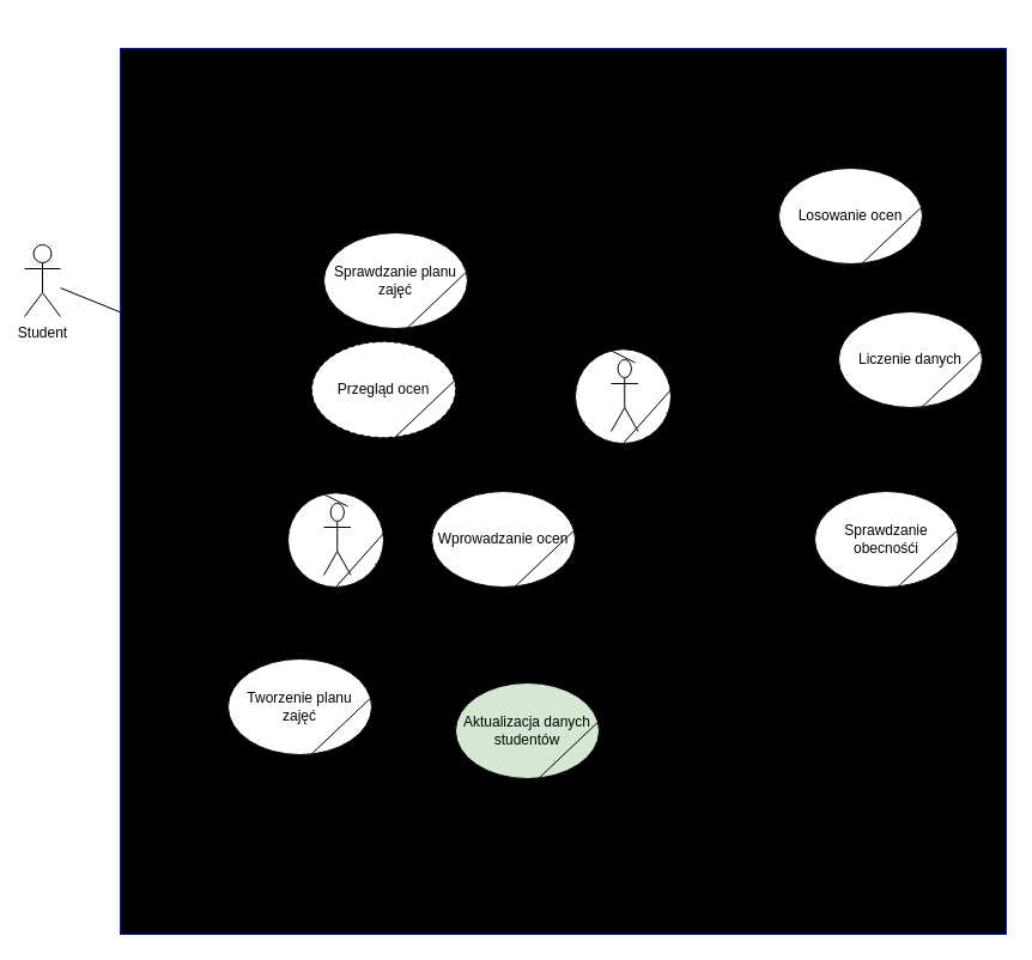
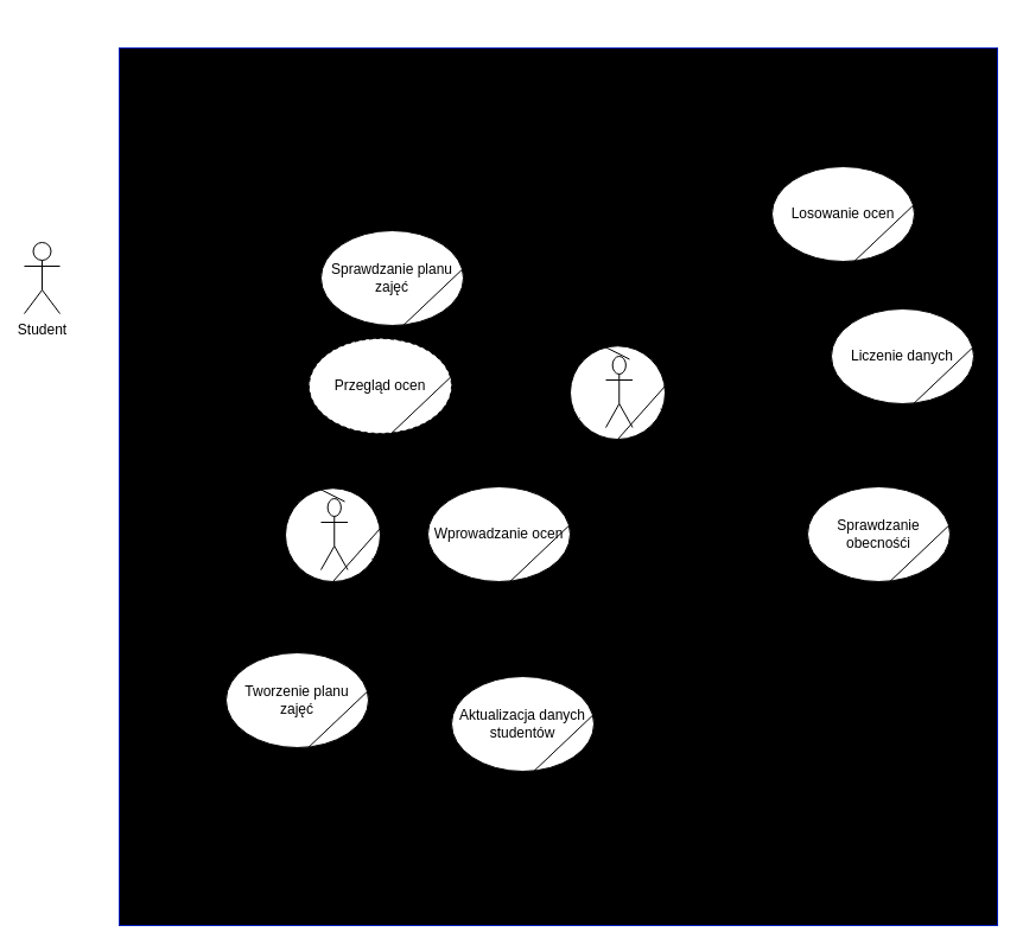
- <mxCell id="44" style="rounded=0;orthogonalLoop=1;jettySize=auto;html=1;entryX=0;entryY=0.5;entryDx=0;entryDy=0;endArrow=none;endFill=0;" edge="1" parent="1" source="45" target="10"><mxGeometry relative="1" as="geometry" /></mxCell>
- <mxCell id="42" value="Aktualizacja danych studentów" style="ellipse;whiteSpace=wrap;html=1;fillColor=#d5e8d4;" vertex="1" parent="41"><mxGeometry width="120" height="80" as="geometry" /></mxCell>
+ <mxCell id="42" value="Aktualizacja danych studentów" style="ellipse;whiteSpace=wrap;html=1;" vertex="1" parent="41"><mxGeometry width="120" height="80" as="geometry" /></mxCell>
